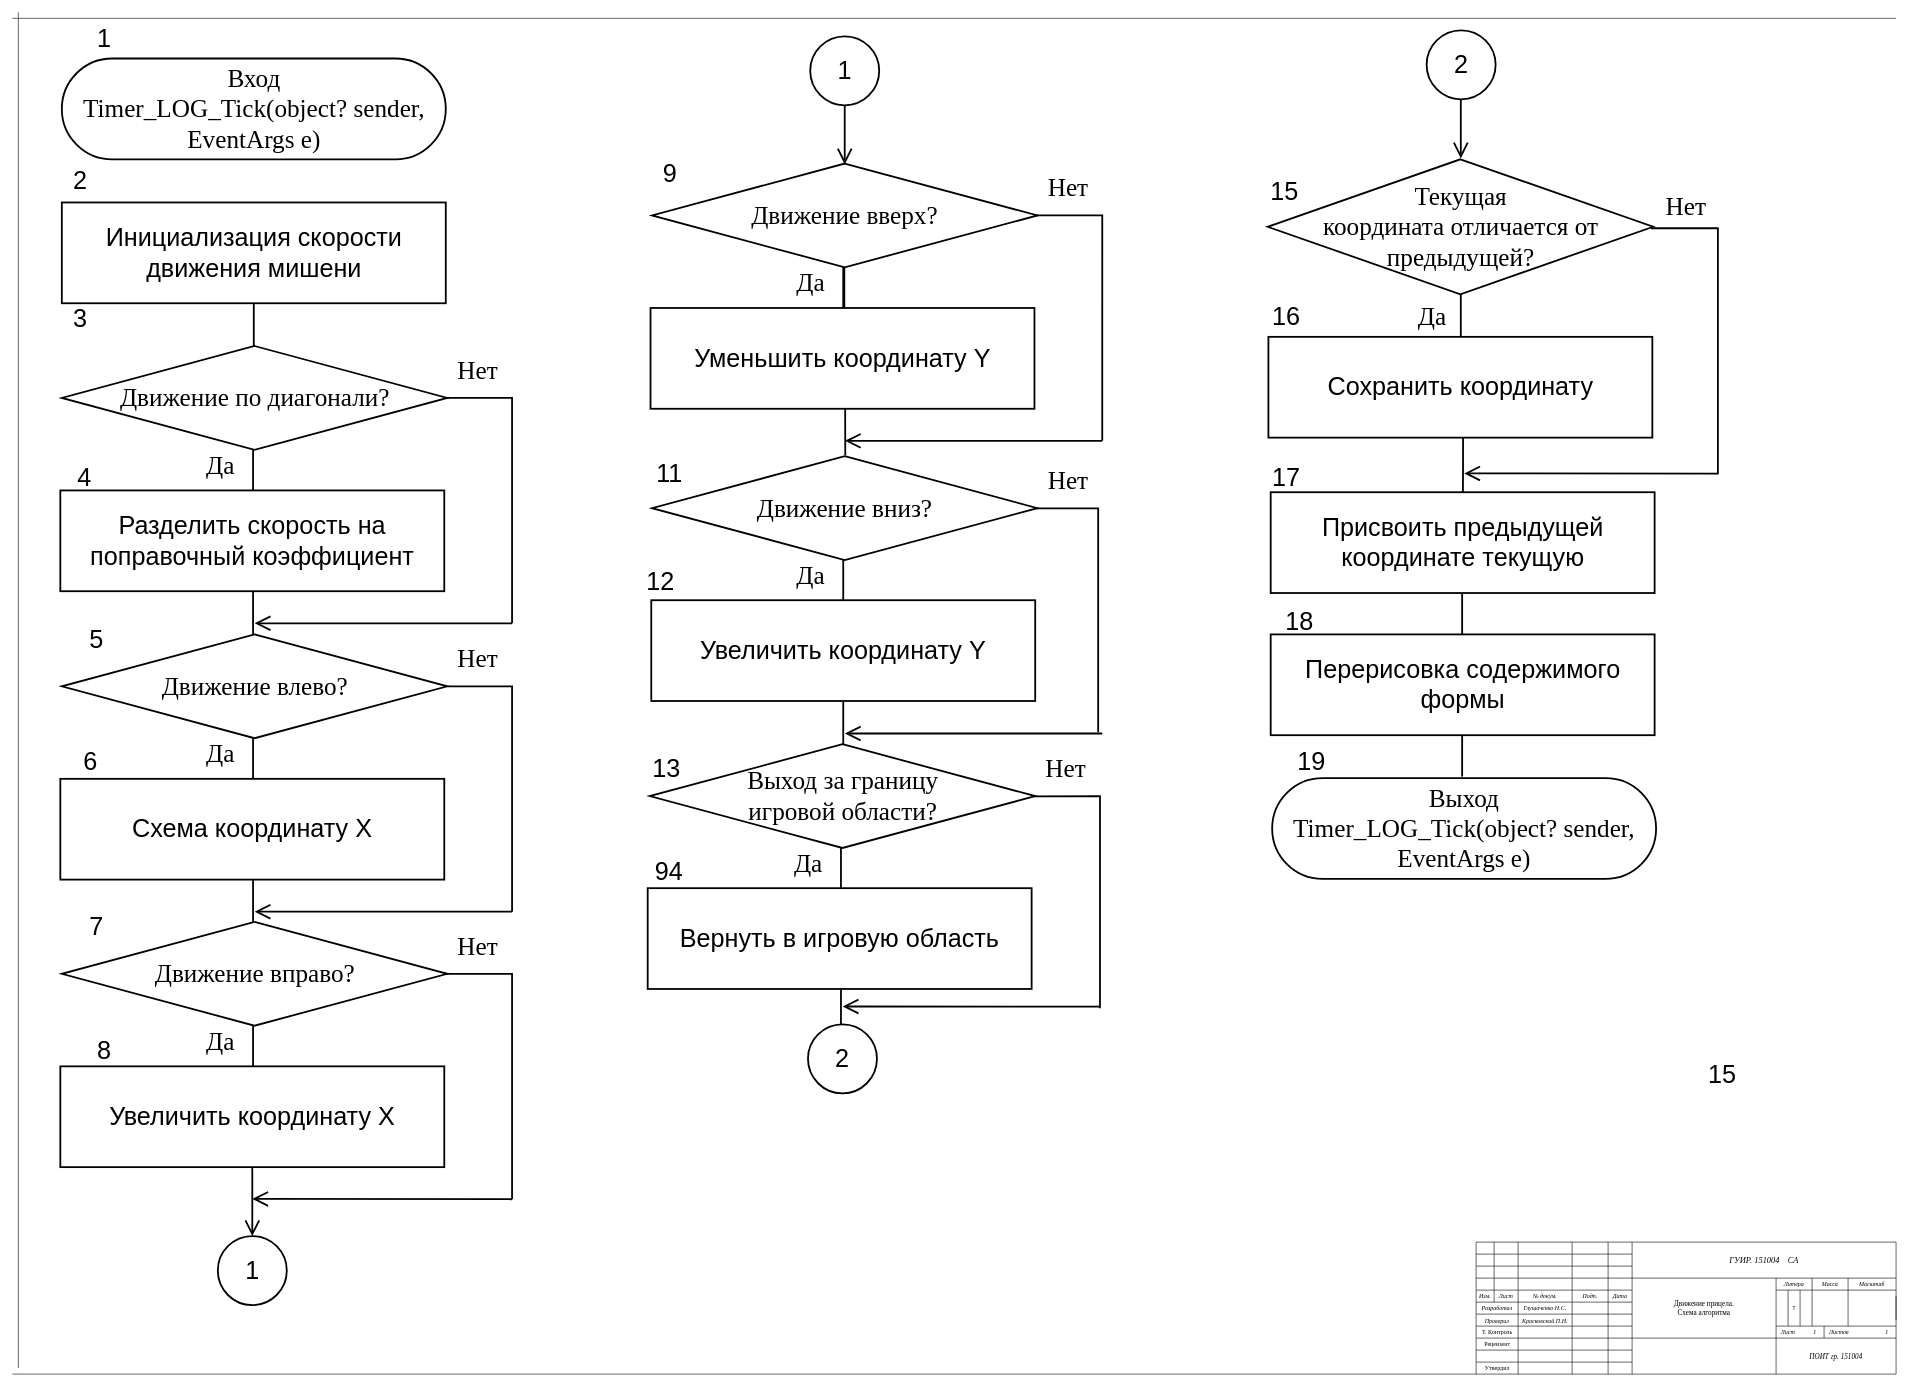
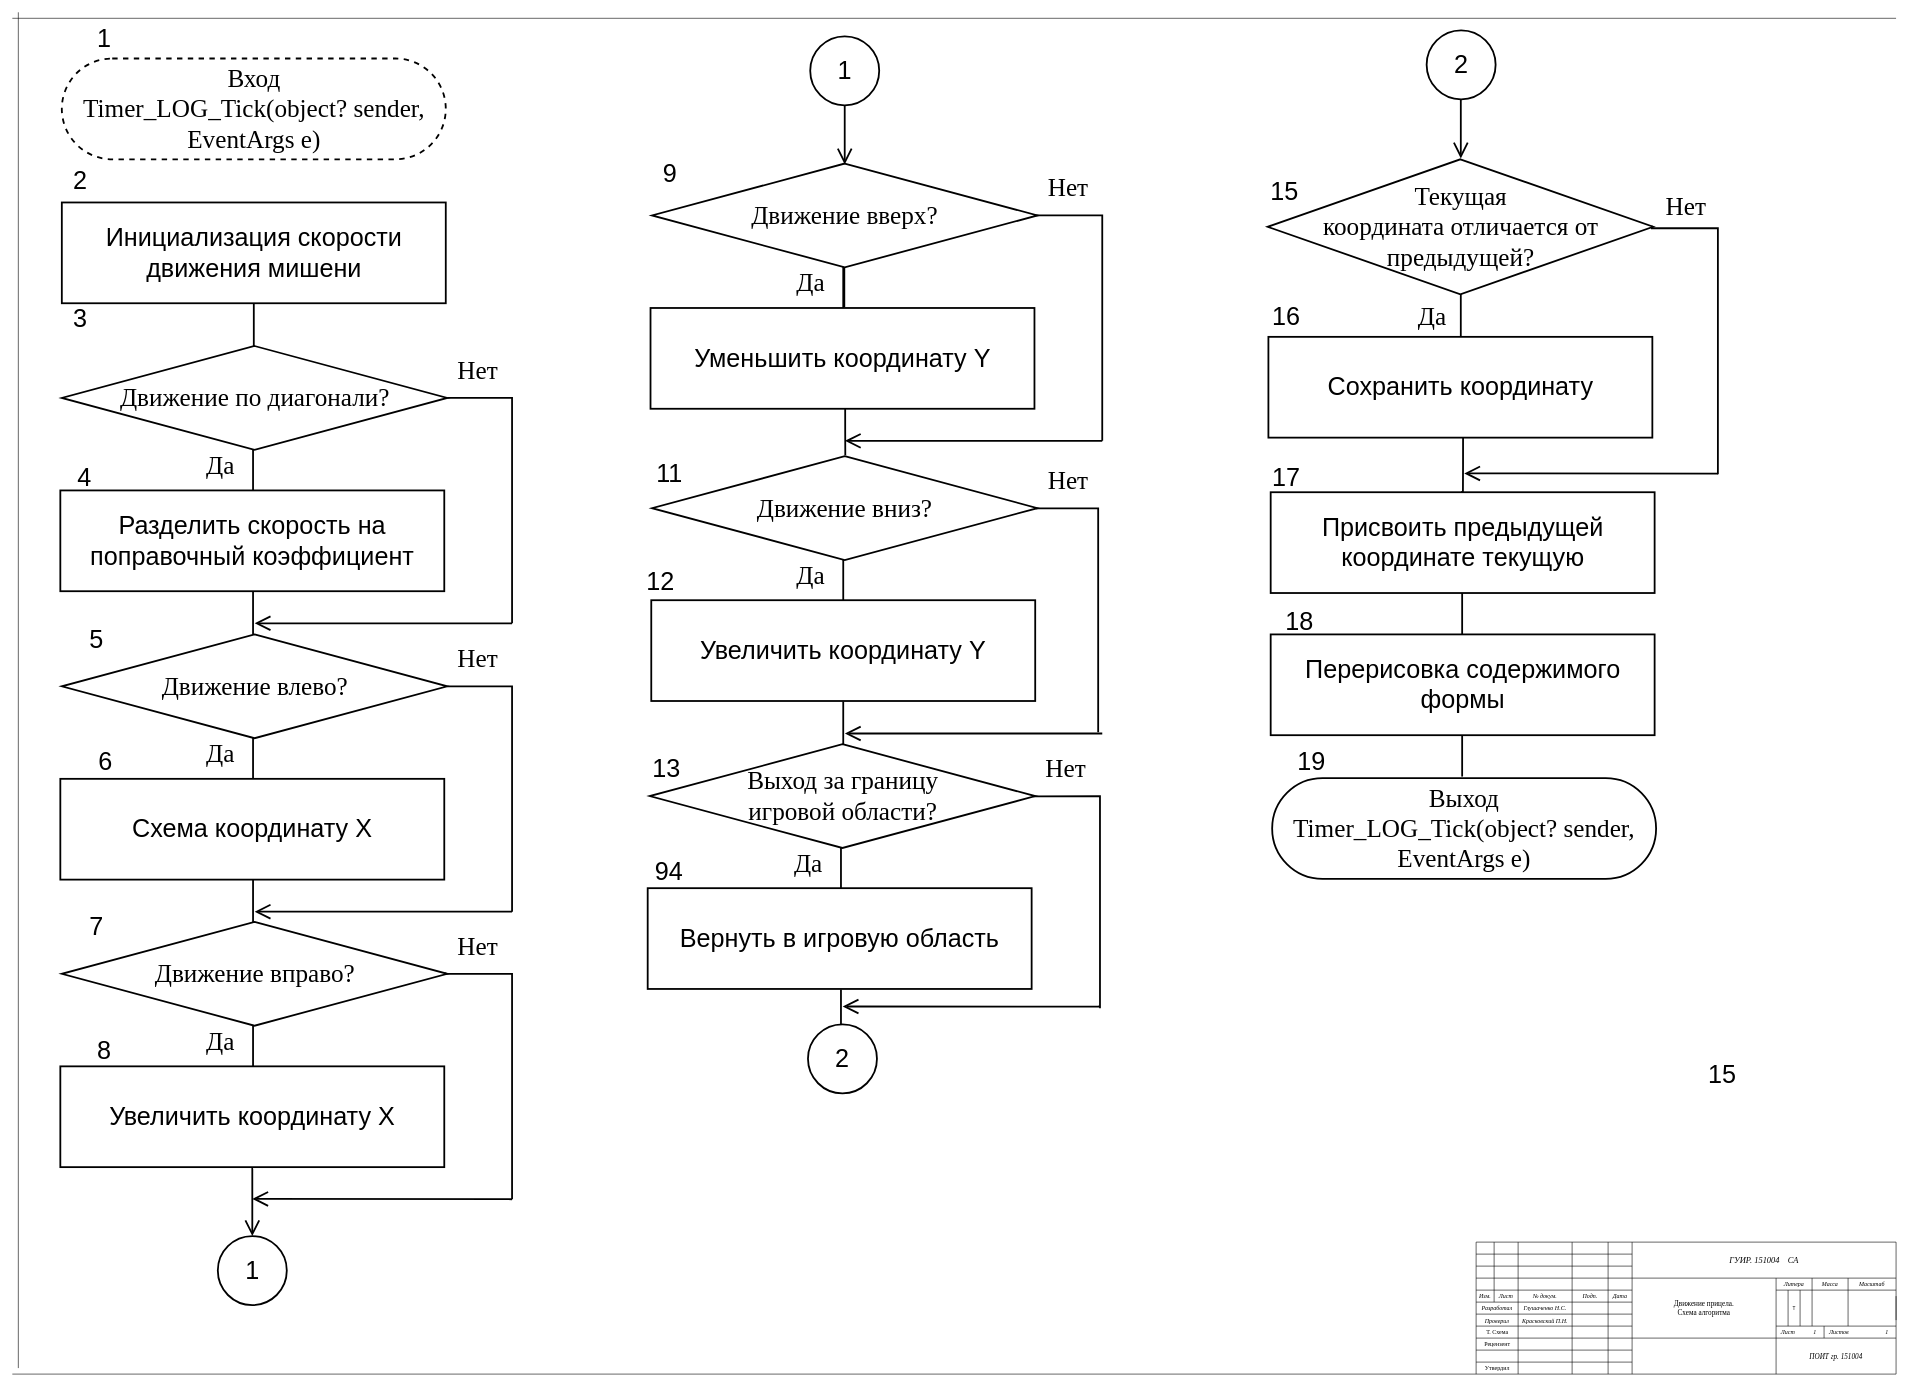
- <mxCell id="48" value="&lt;font style=&quot;font-size: 42px;&quot; face=&quot;Times New Roman&quot;&gt;Вход&lt;br&gt;Timer_LOG_Tick(object? sender, EventArgs e)&lt;br&gt;&lt;/font&gt;" style="rounded=1;whiteSpace=wrap;html=1;fontSize=42;arcSize=50;strokeWidth=3;" parent="1" vertex="1"><mxGeometry x="102.5" y="97" width="640" height="168" as="geometry" /></mxCell>
+ <mxCell id="48" value="&lt;font style=&quot;font-size: 42px;&quot; face=&quot;Times New Roman&quot;&gt;Вход&lt;br&gt;Timer_LOG_Tick(object? sender, EventArgs e)&lt;br&gt;&lt;/font&gt;" style="rounded=1;whiteSpace=wrap;html=1;fontSize=42;arcSize=50;strokeWidth=3;dashed=1;" parent="1" vertex="1"><mxGeometry x="102.5" y="97" width="640" height="168" as="geometry" /></mxCell>
- <mxCell id="59" value="&lt;font style=&quot;font-size: 42px&quot;&gt;6&lt;/font&gt;" style="text;html=1;align=center;verticalAlign=middle;resizable=0;points=[];autosize=1;strokeColor=none;labelBackgroundColor=none;strokeWidth=3;" parent="1" vertex="1"><mxGeometry x="130" y="1254.81" width="40" height="30" as="geometry" /></mxCell>
+ <mxCell id="59" value="&lt;font style=&quot;font-size: 42px&quot;&gt;6&lt;/font&gt;" style="text;html=1;align=center;verticalAlign=middle;resizable=0;points=[];autosize=1;strokeColor=none;labelBackgroundColor=none;strokeWidth=3;" parent="1" vertex="1"><mxGeometry x="155" y="1254.81" width="40" height="30" as="geometry" /></mxCell>
- <mxCell id="42" value="&lt;font face=&quot;Times New Roman&quot; size=&quot;1&quot;&gt;Т. Контроль&lt;/font&gt;" style="text;html=1;align=center;verticalAlign=middle;resizable=0;points=[];autosize=1;strokeColor=none;strokeWidth=1;" parent="2" vertex="1"><mxGeometry y="140" width="70" height="20" as="geometry" /></mxCell>
+ <mxCell id="42" value="&lt;font face=&quot;Times New Roman&quot; size=&quot;1&quot;&gt;Т. Схема&lt;/font&gt;" style="text;html=1;align=center;verticalAlign=middle;resizable=0;points=[];autosize=1;strokeColor=none;strokeWidth=1;" parent="2" vertex="1"><mxGeometry y="140" width="70" height="20" as="geometry" /></mxCell>
